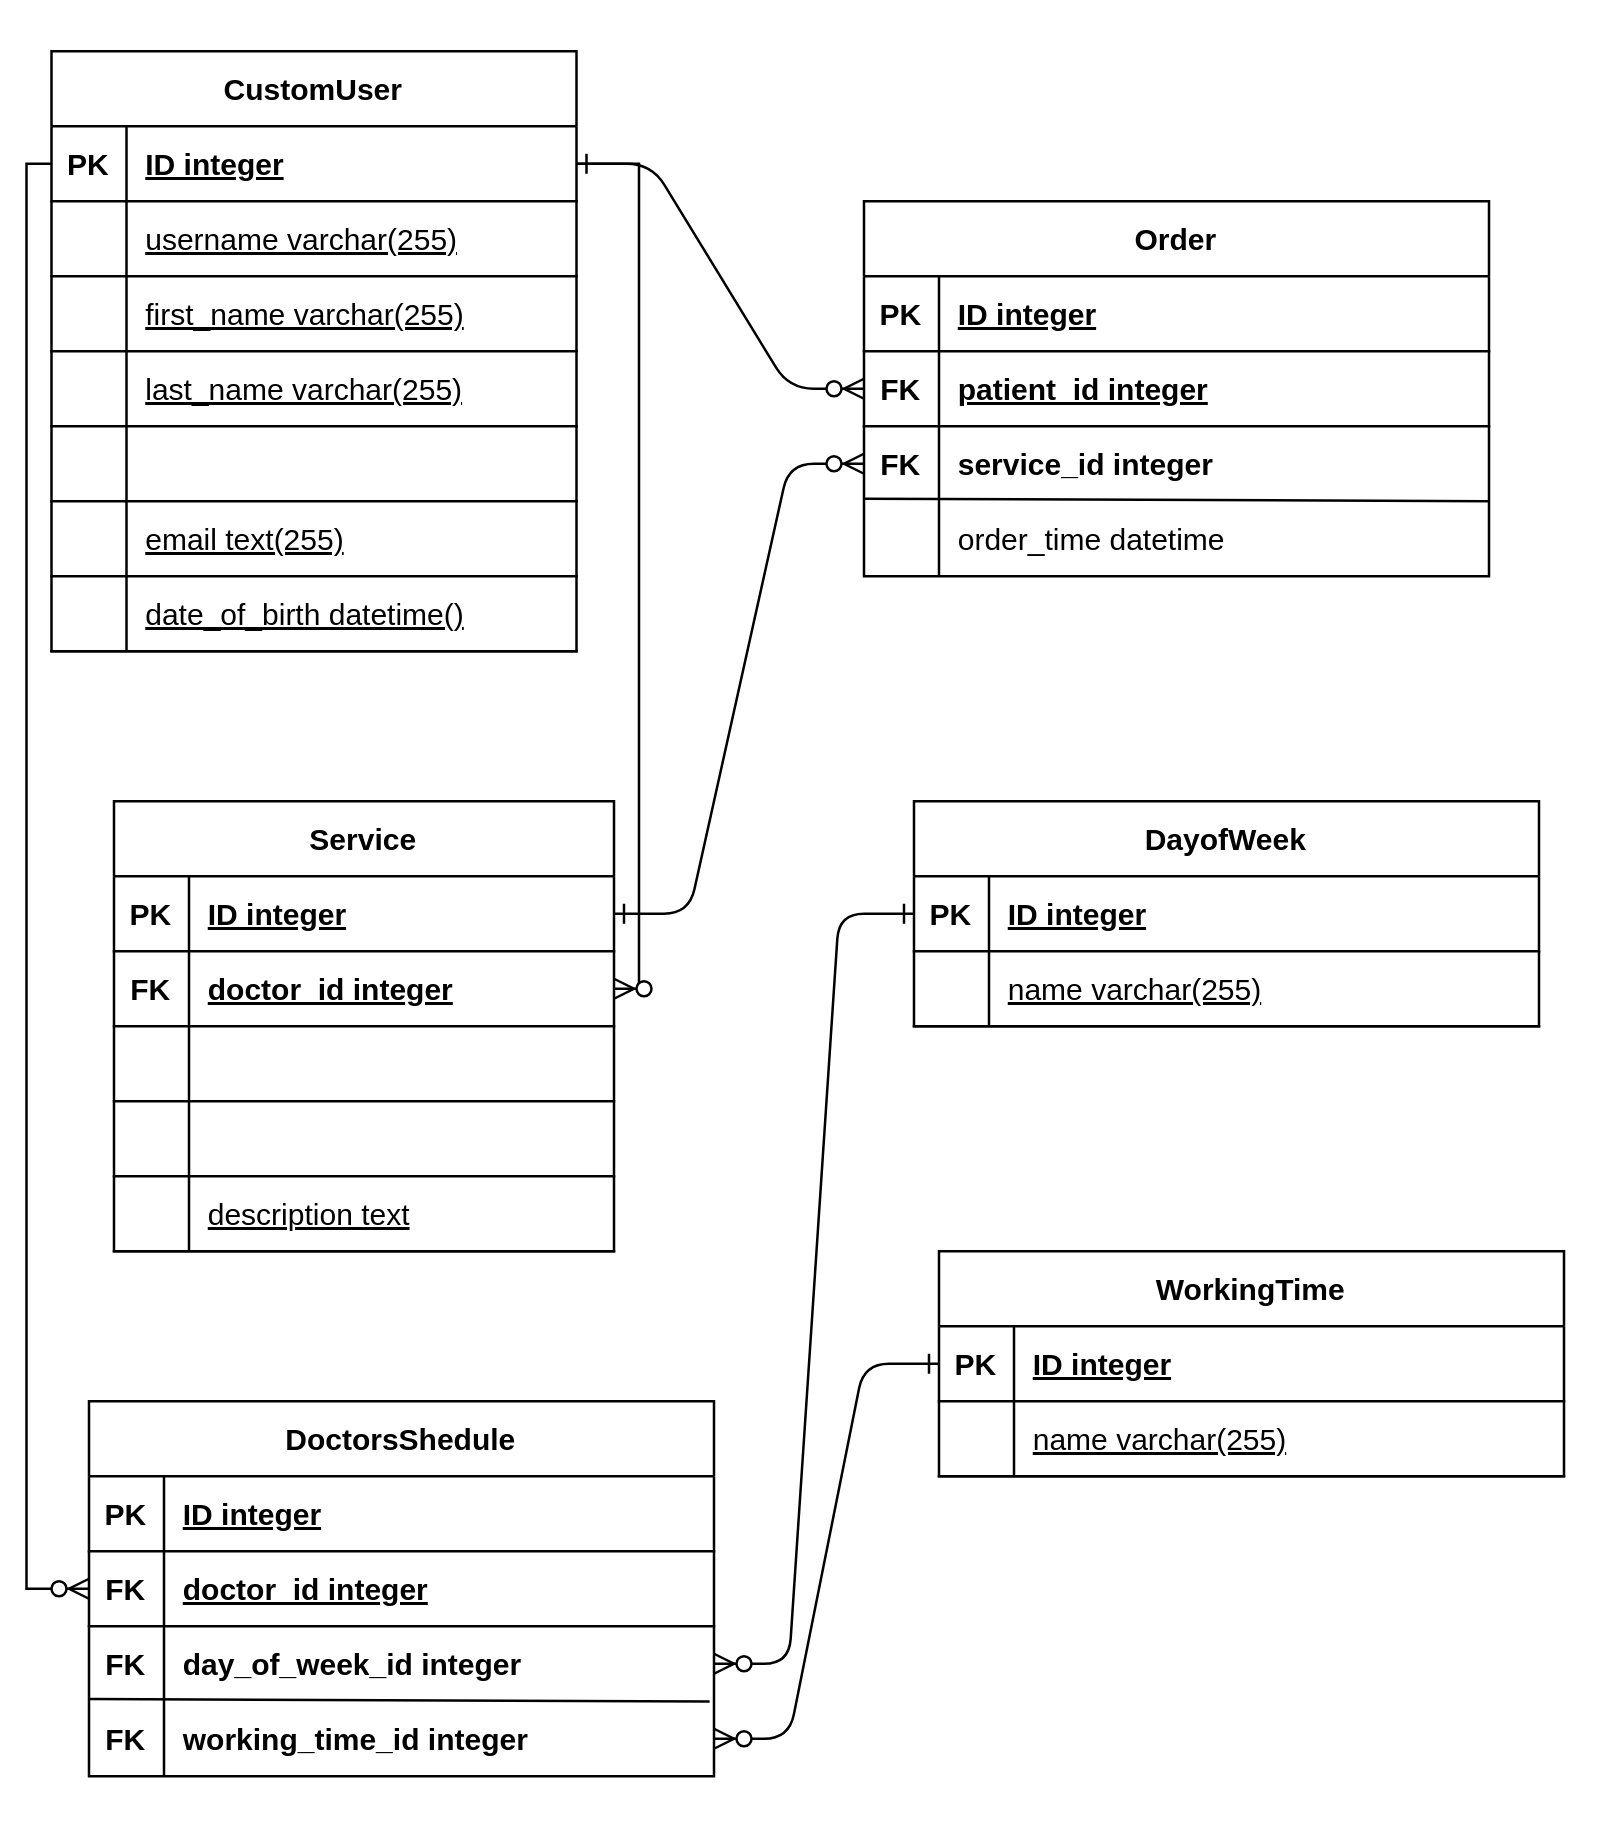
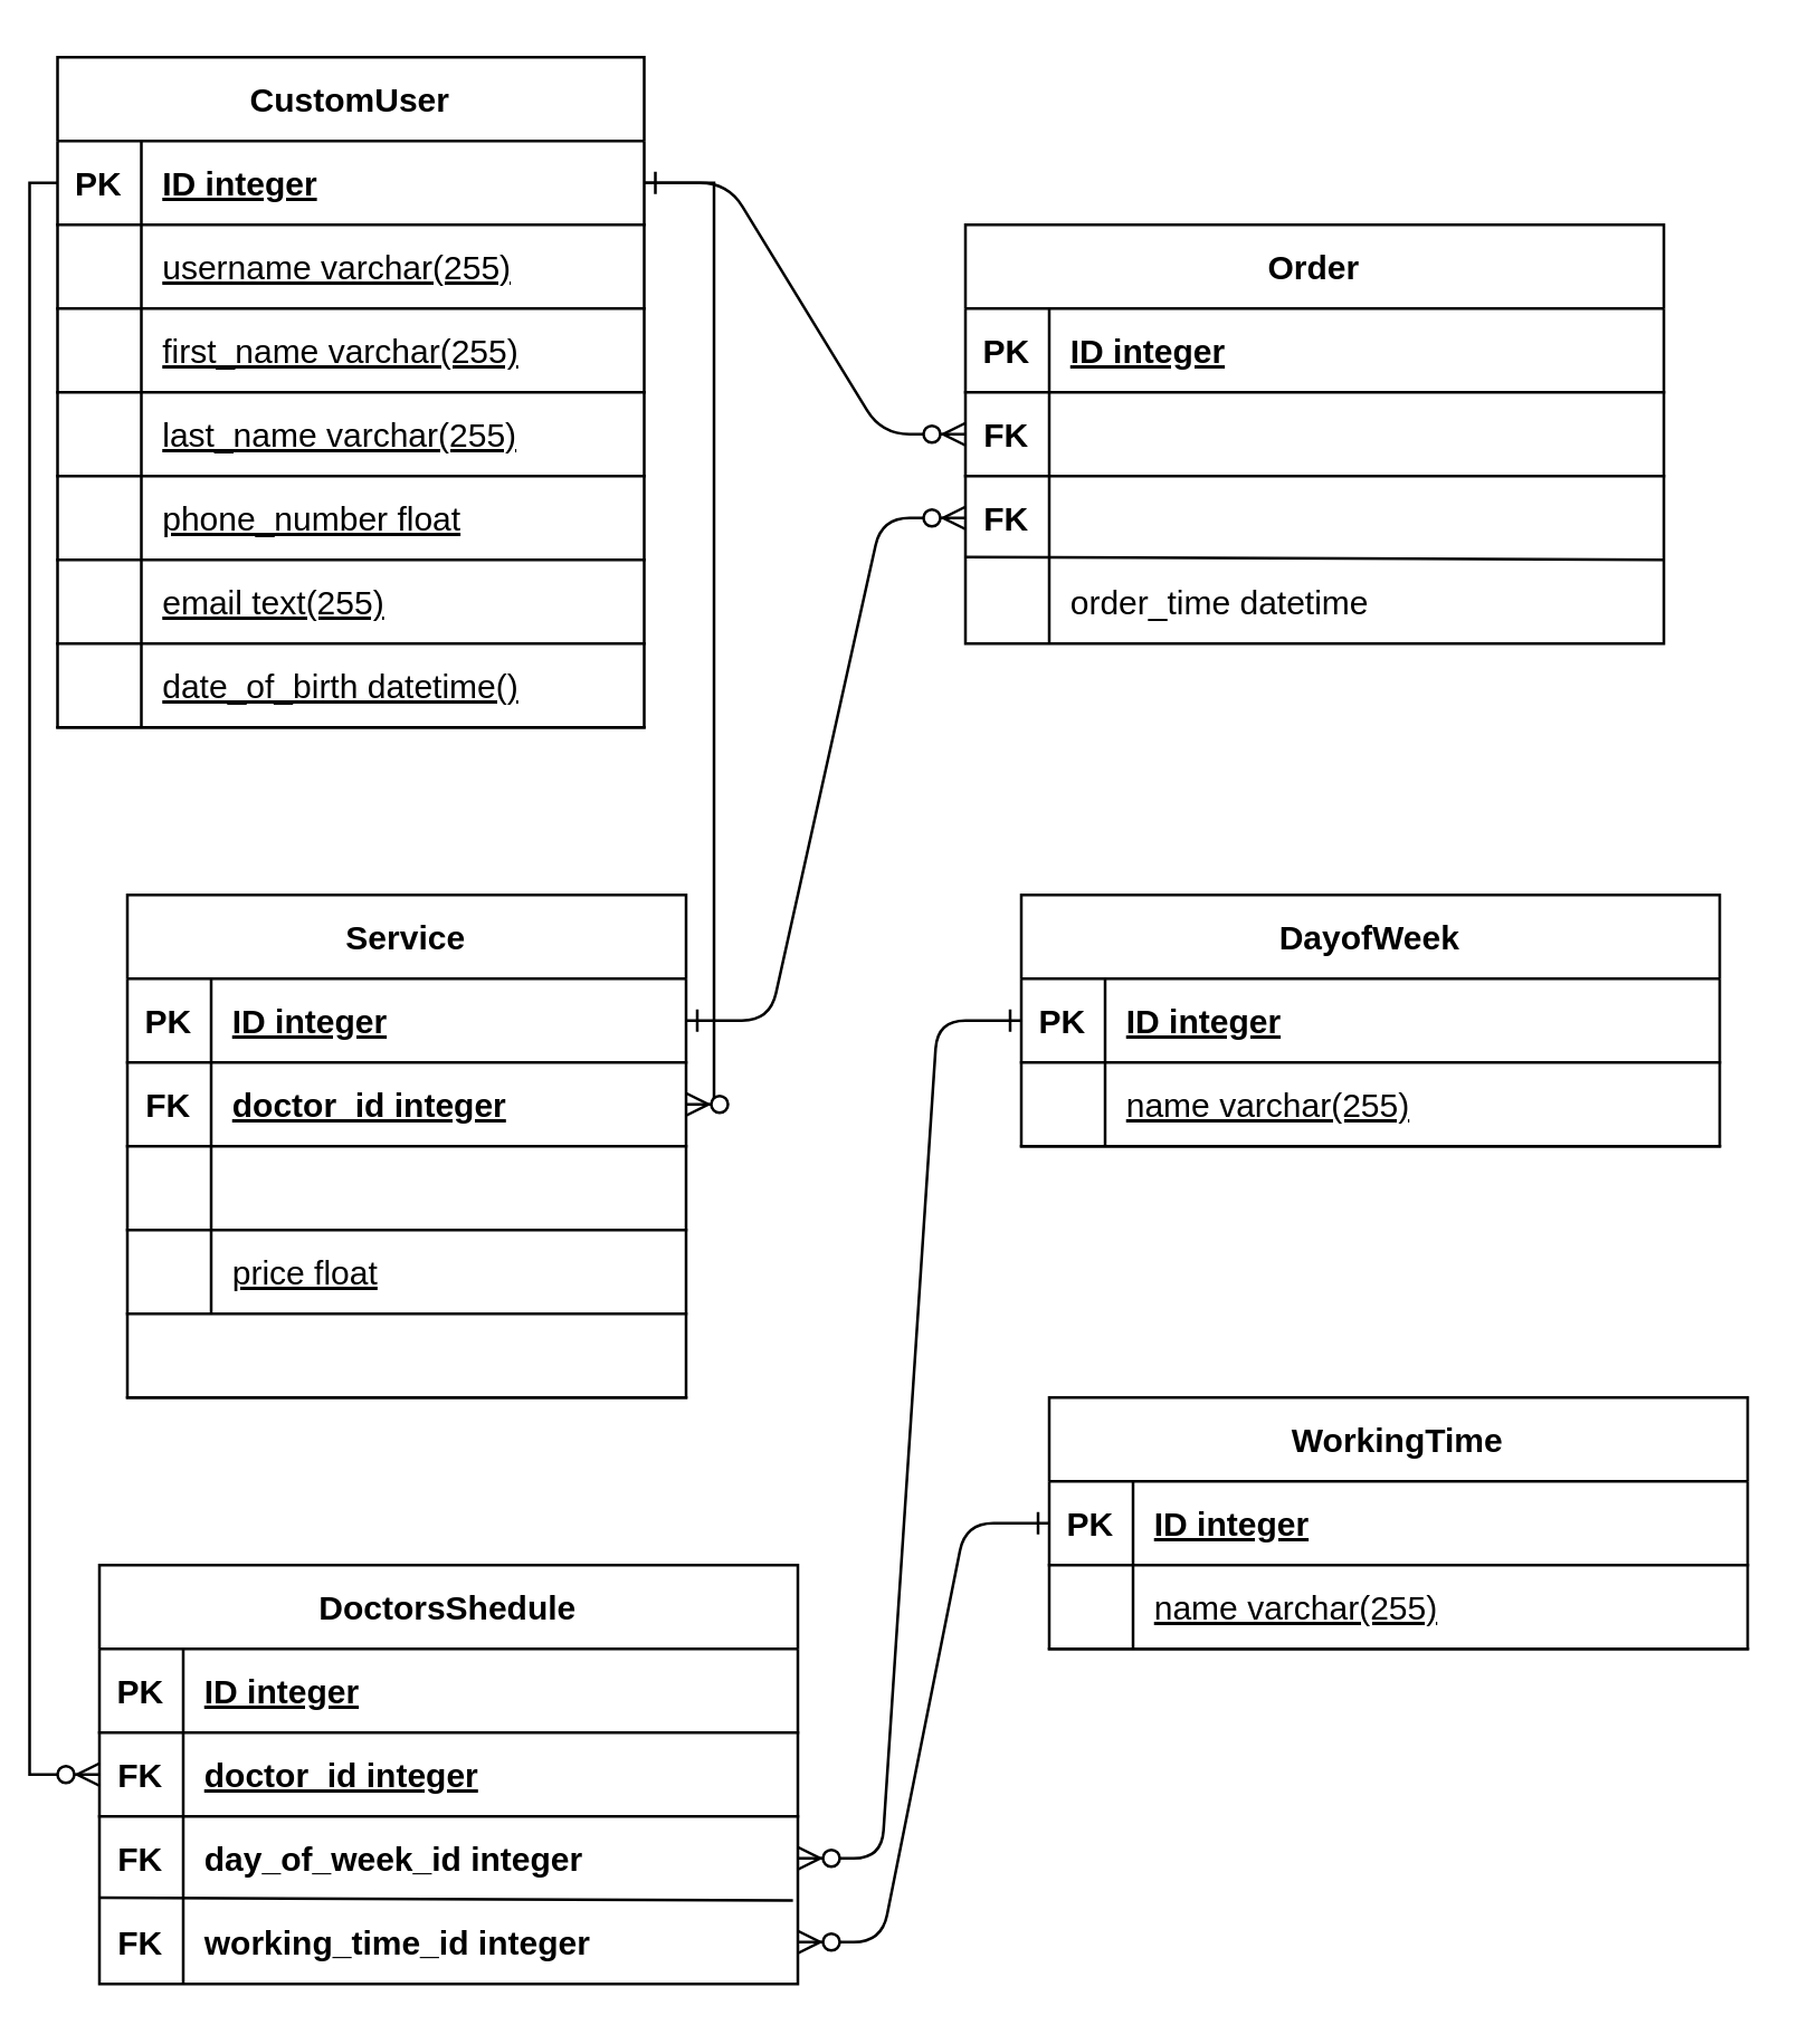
- <mxCell id="9" value="patient_id integer" style="shape=partialRectangle;overflow=hidden;connectable=0;fillColor=none;top=0;left=0;bottom=0;right=0;align=left;spacingLeft=6;fontStyle=5;" parent="7" vertex="1"><mxGeometry x="30" width="220" height="30" as="geometry"><mxRectangle width="220" height="30" as="alternateBounds" /></mxGeometry></mxCell>
+ <mxCell id="54" value="phone_number float" style="shape=partialRectangle;overflow=hidden;connectable=0;fillColor=none;top=0;left=0;bottom=0;right=0;align=left;spacingLeft=6;fontStyle=4;" parent="52" vertex="1"><mxGeometry x="30" width="180" height="30" as="geometry"><mxRectangle width="180" height="30" as="alternateBounds" /></mxGeometry></mxCell>
- <mxCell id="12" value="service_id integer" style="shape=partialRectangle;overflow=hidden;connectable=0;fillColor=none;top=0;left=0;bottom=0;right=0;align=left;spacingLeft=6;fontStyle=1" parent="10" vertex="1"><mxGeometry x="30" width="220" height="30" as="geometry"><mxRectangle width="220" height="30" as="alternateBounds" /></mxGeometry></mxCell>
+ <mxCell id="35" value="price float" style="shape=partialRectangle;overflow=hidden;connectable=0;fillColor=none;top=0;left=0;bottom=0;right=0;align=left;spacingLeft=6;fontStyle=4;" parent="33" vertex="1"><mxGeometry x="30" width="170" height="30" as="geometry"><mxRectangle width="170" height="30" as="alternateBounds" /></mxGeometry></mxCell>
- <mxCell id="38" value="description text" style="shape=partialRectangle;overflow=hidden;connectable=0;fillColor=none;top=0;left=0;bottom=0;right=0;align=left;spacingLeft=6;fontStyle=4;" parent="36" vertex="1"><mxGeometry x="30" width="170" height="30" as="geometry"><mxRectangle width="170" height="30" as="alternateBounds" /></mxGeometry></mxCell>
